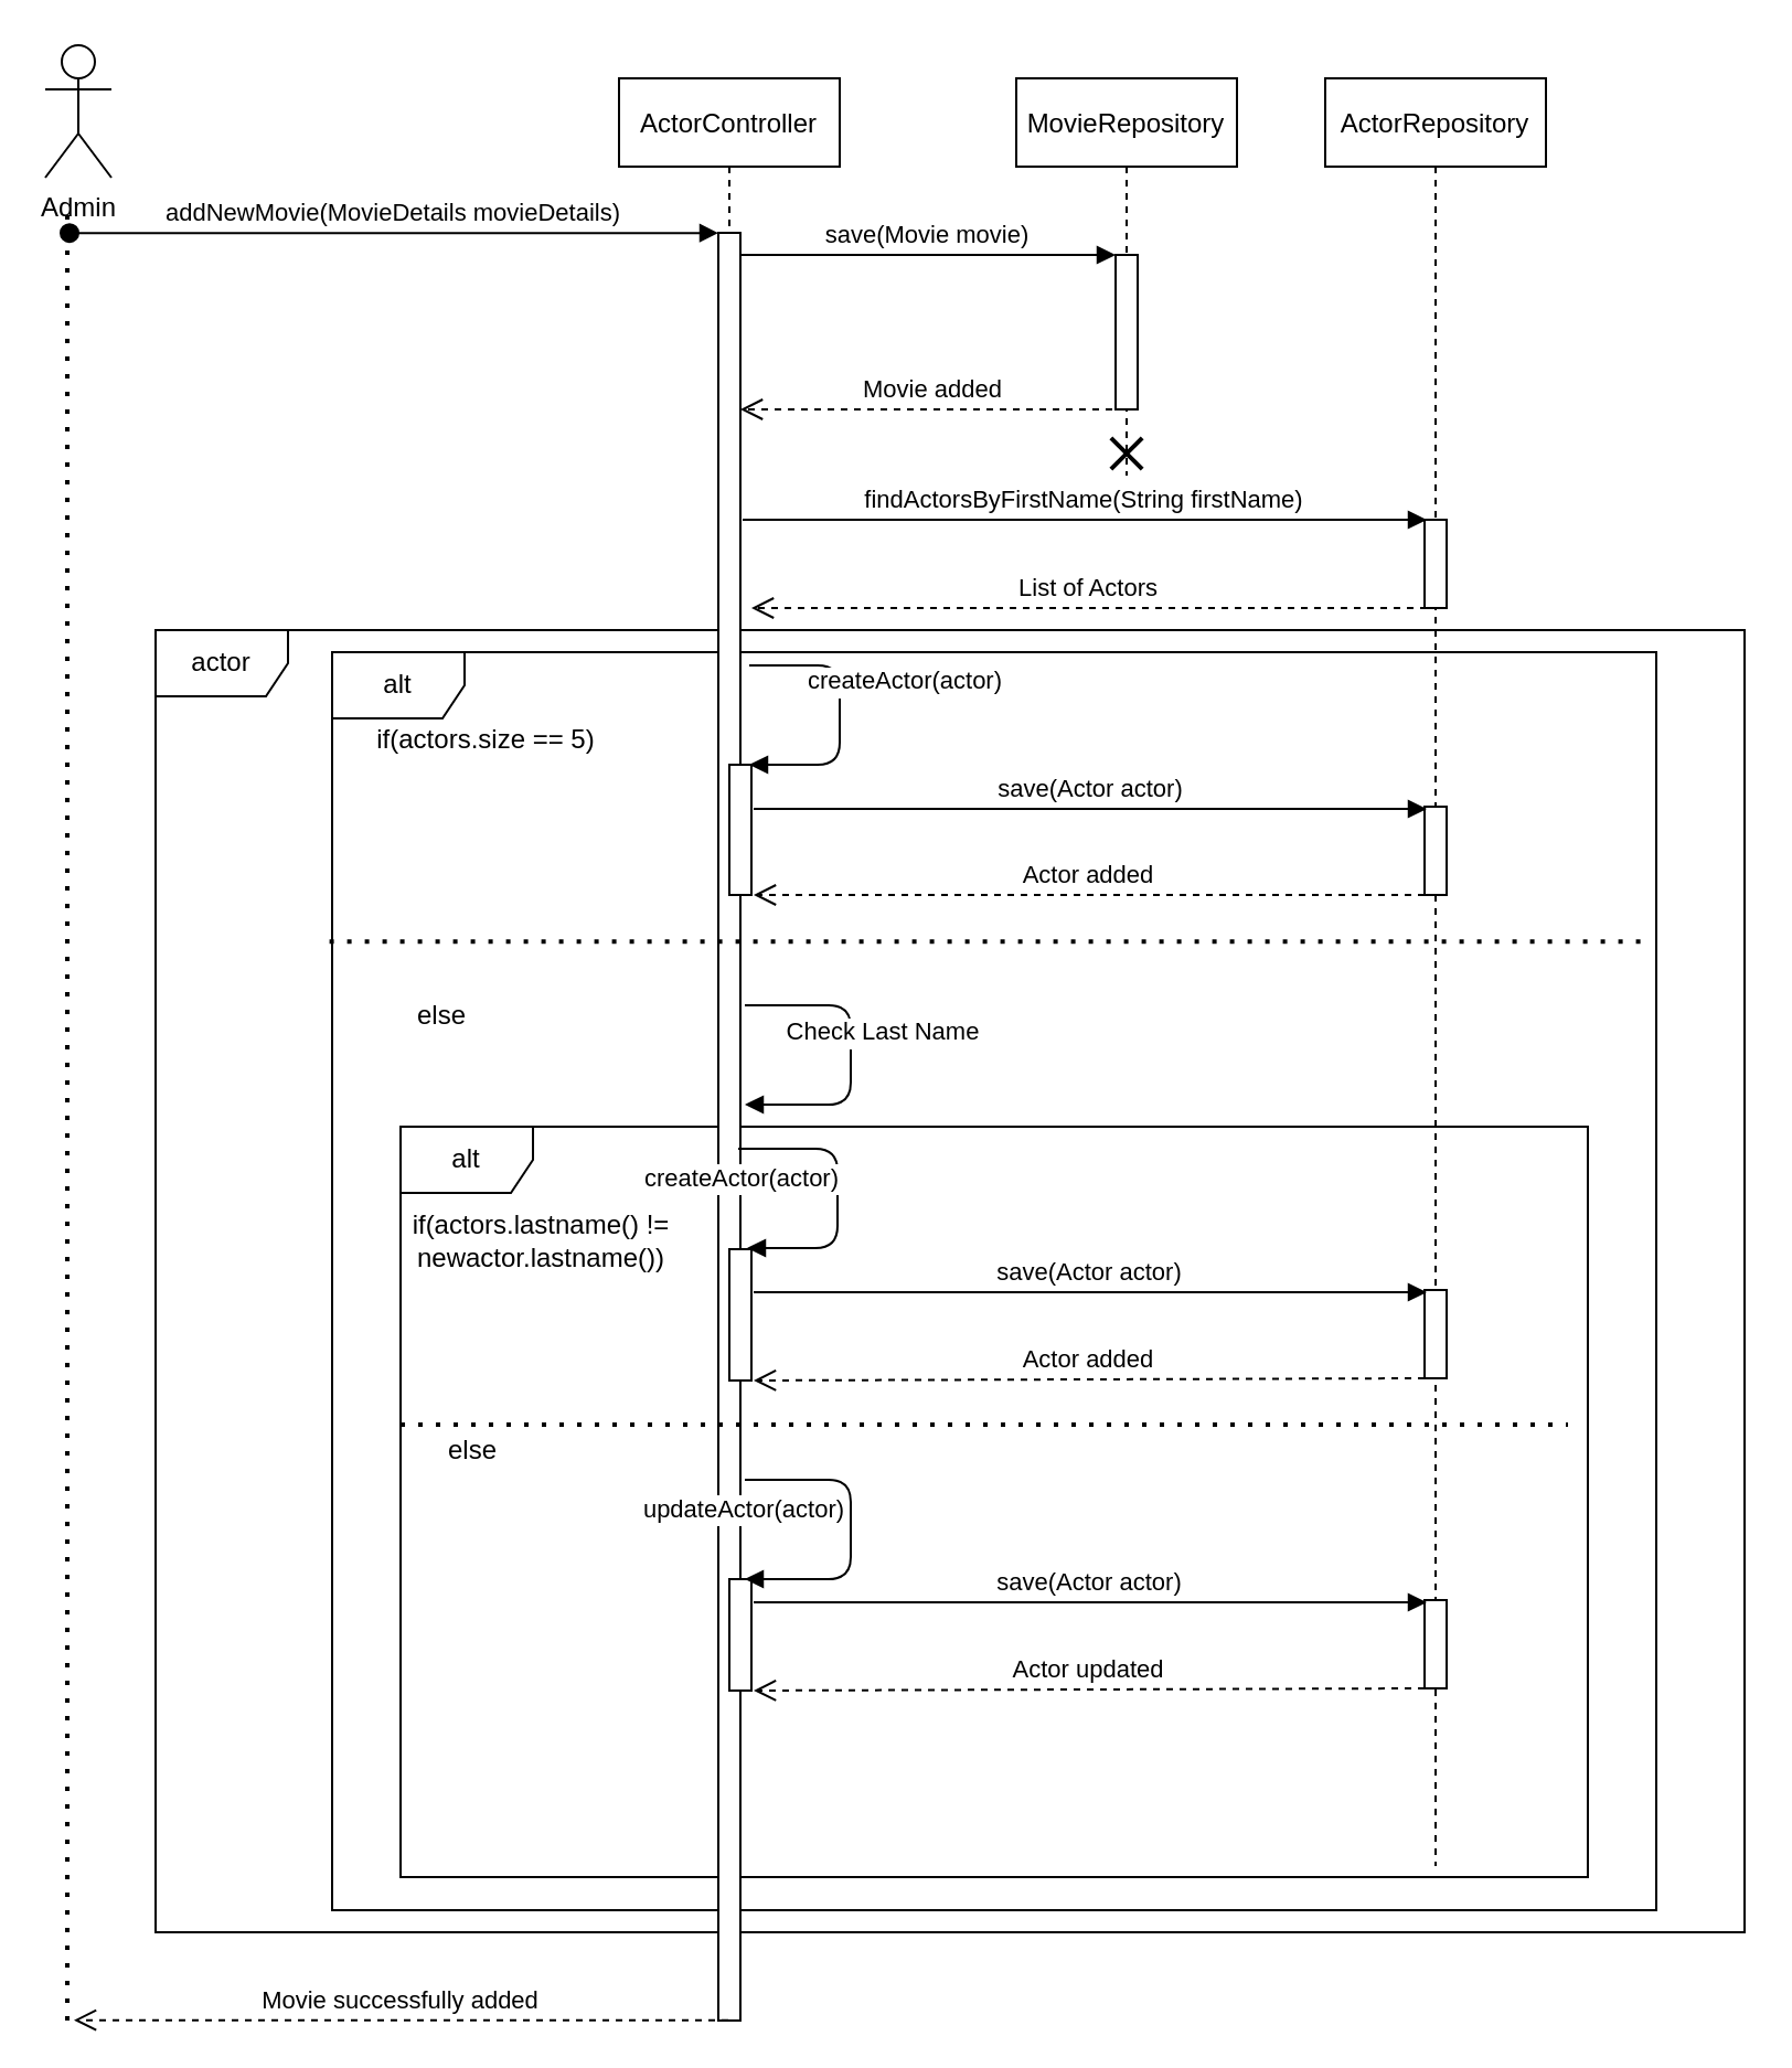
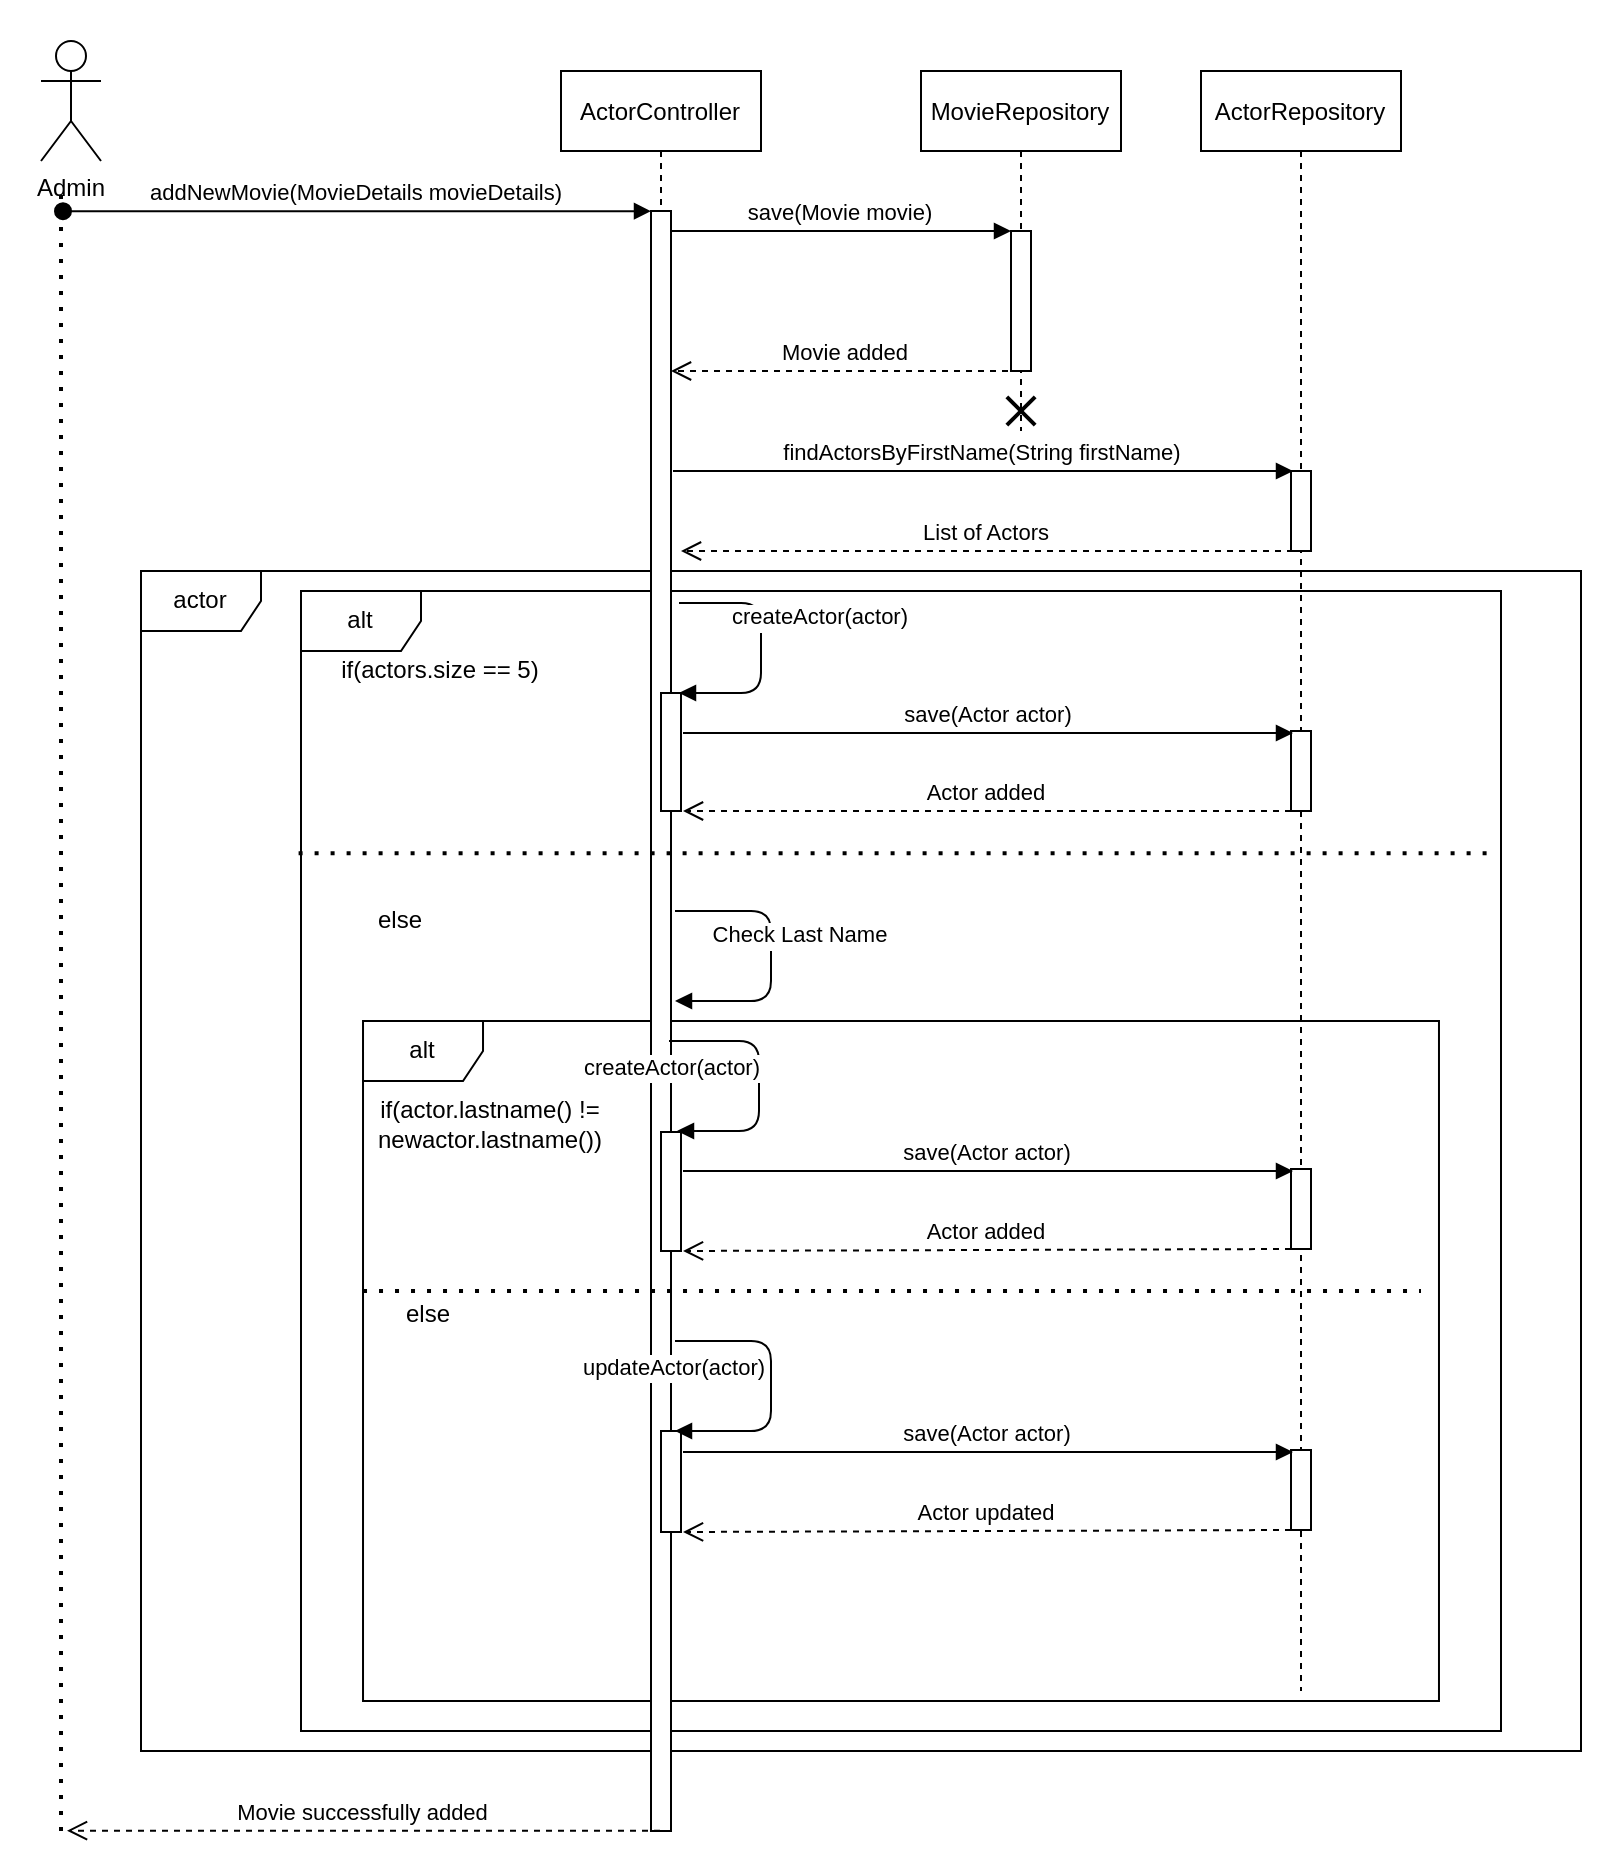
- <mxCell id="37" value="if(actors.lastname() != newactor.lastname())" style="text;html=1;strokeColor=none;fillColor=none;align=center;verticalAlign=middle;whiteSpace=wrap;rounded=0;" vertex="1" parent="1"><mxGeometry x="181.017" y="539.65" width="128.09" height="44.348" as="geometry" /></mxCell>
+ <mxCell id="37" value="if(actor.lastname() != newactor.lastname())" style="text;html=1;strokeColor=none;fillColor=none;align=center;verticalAlign=middle;whiteSpace=wrap;rounded=0;" vertex="1" parent="1"><mxGeometry x="181.017" y="539.65" width="128.09" height="44.348" as="geometry" /></mxCell>
